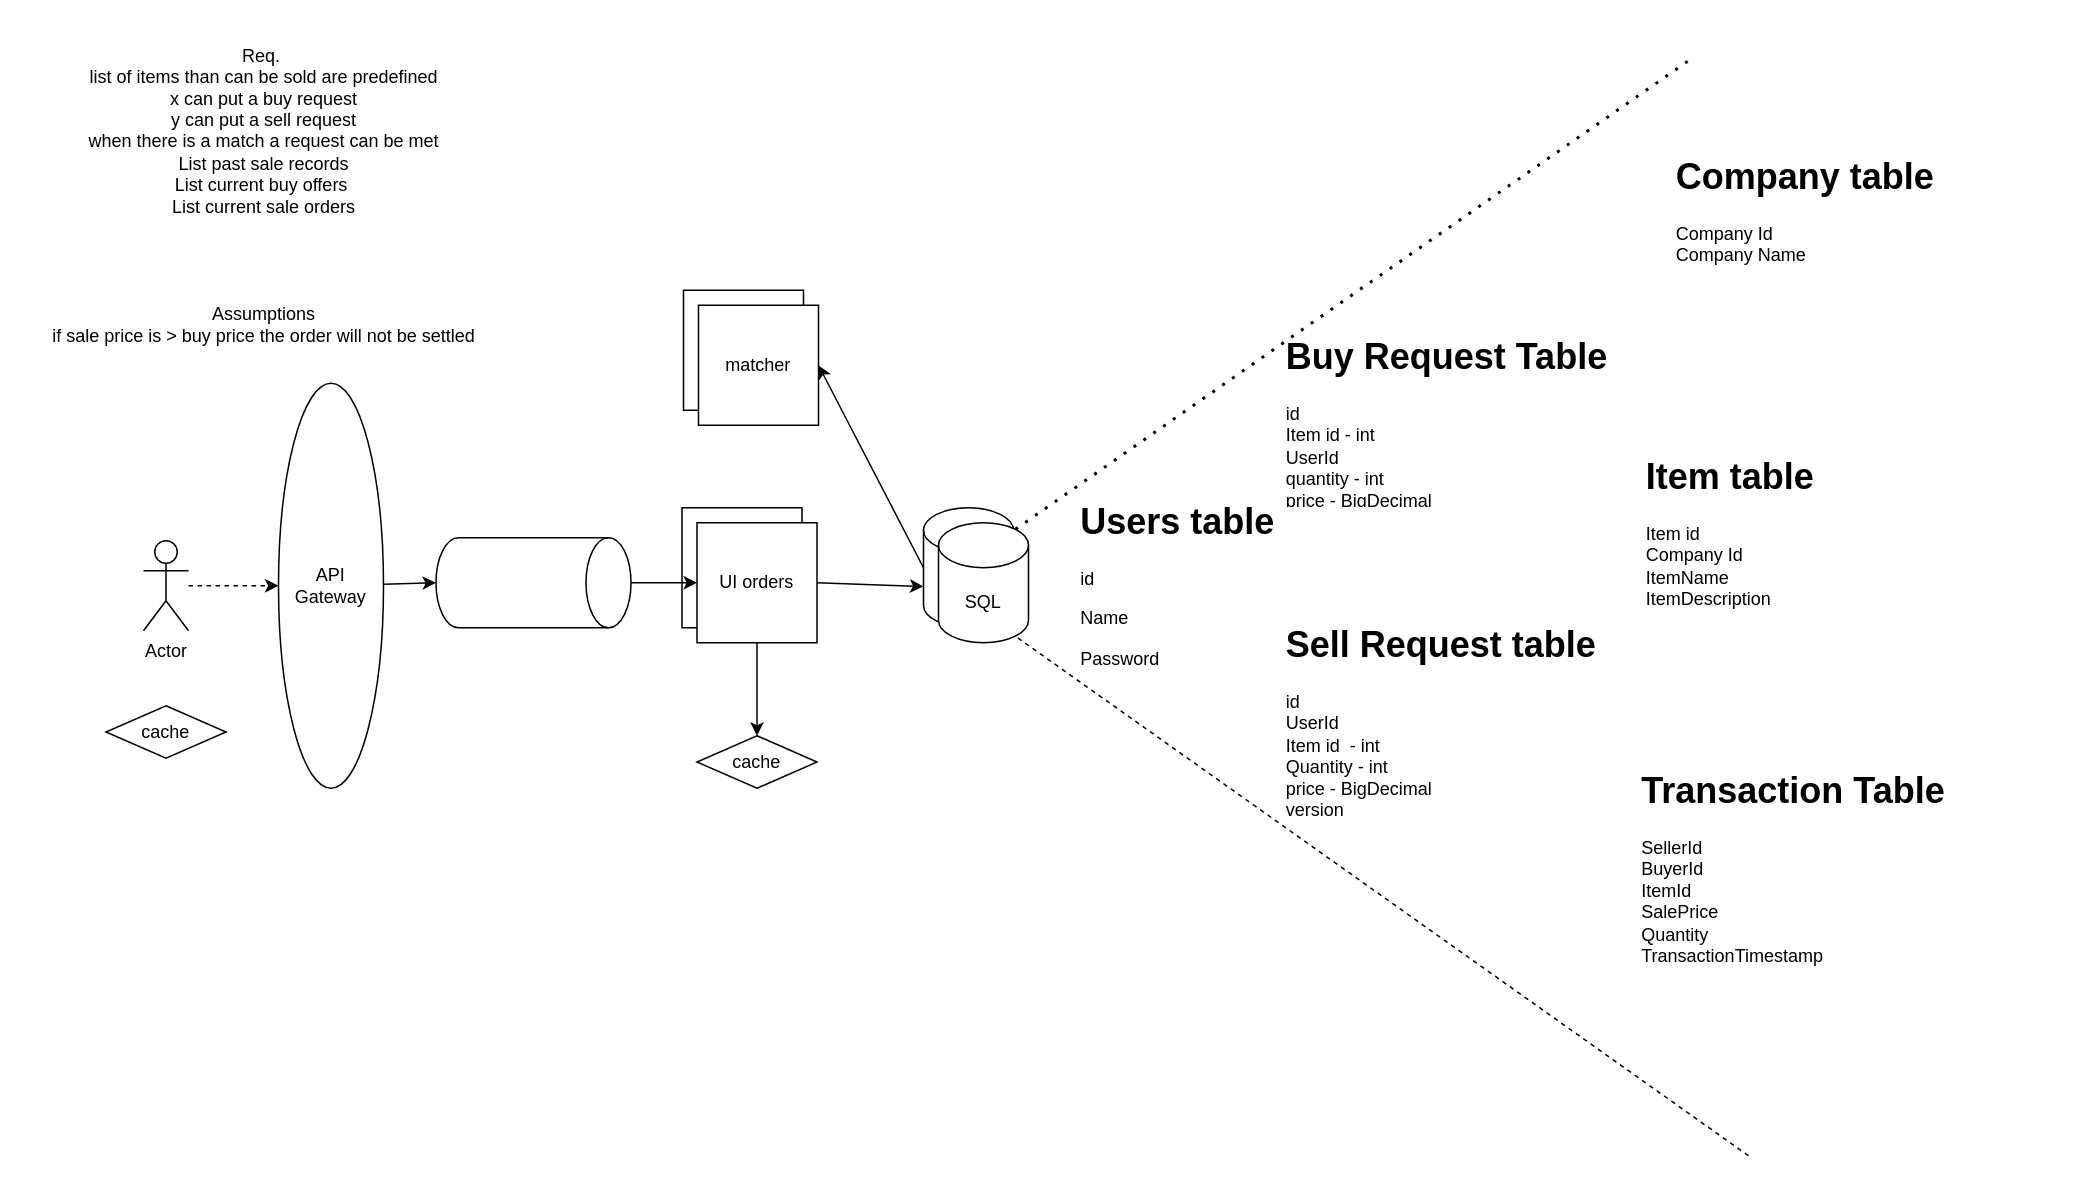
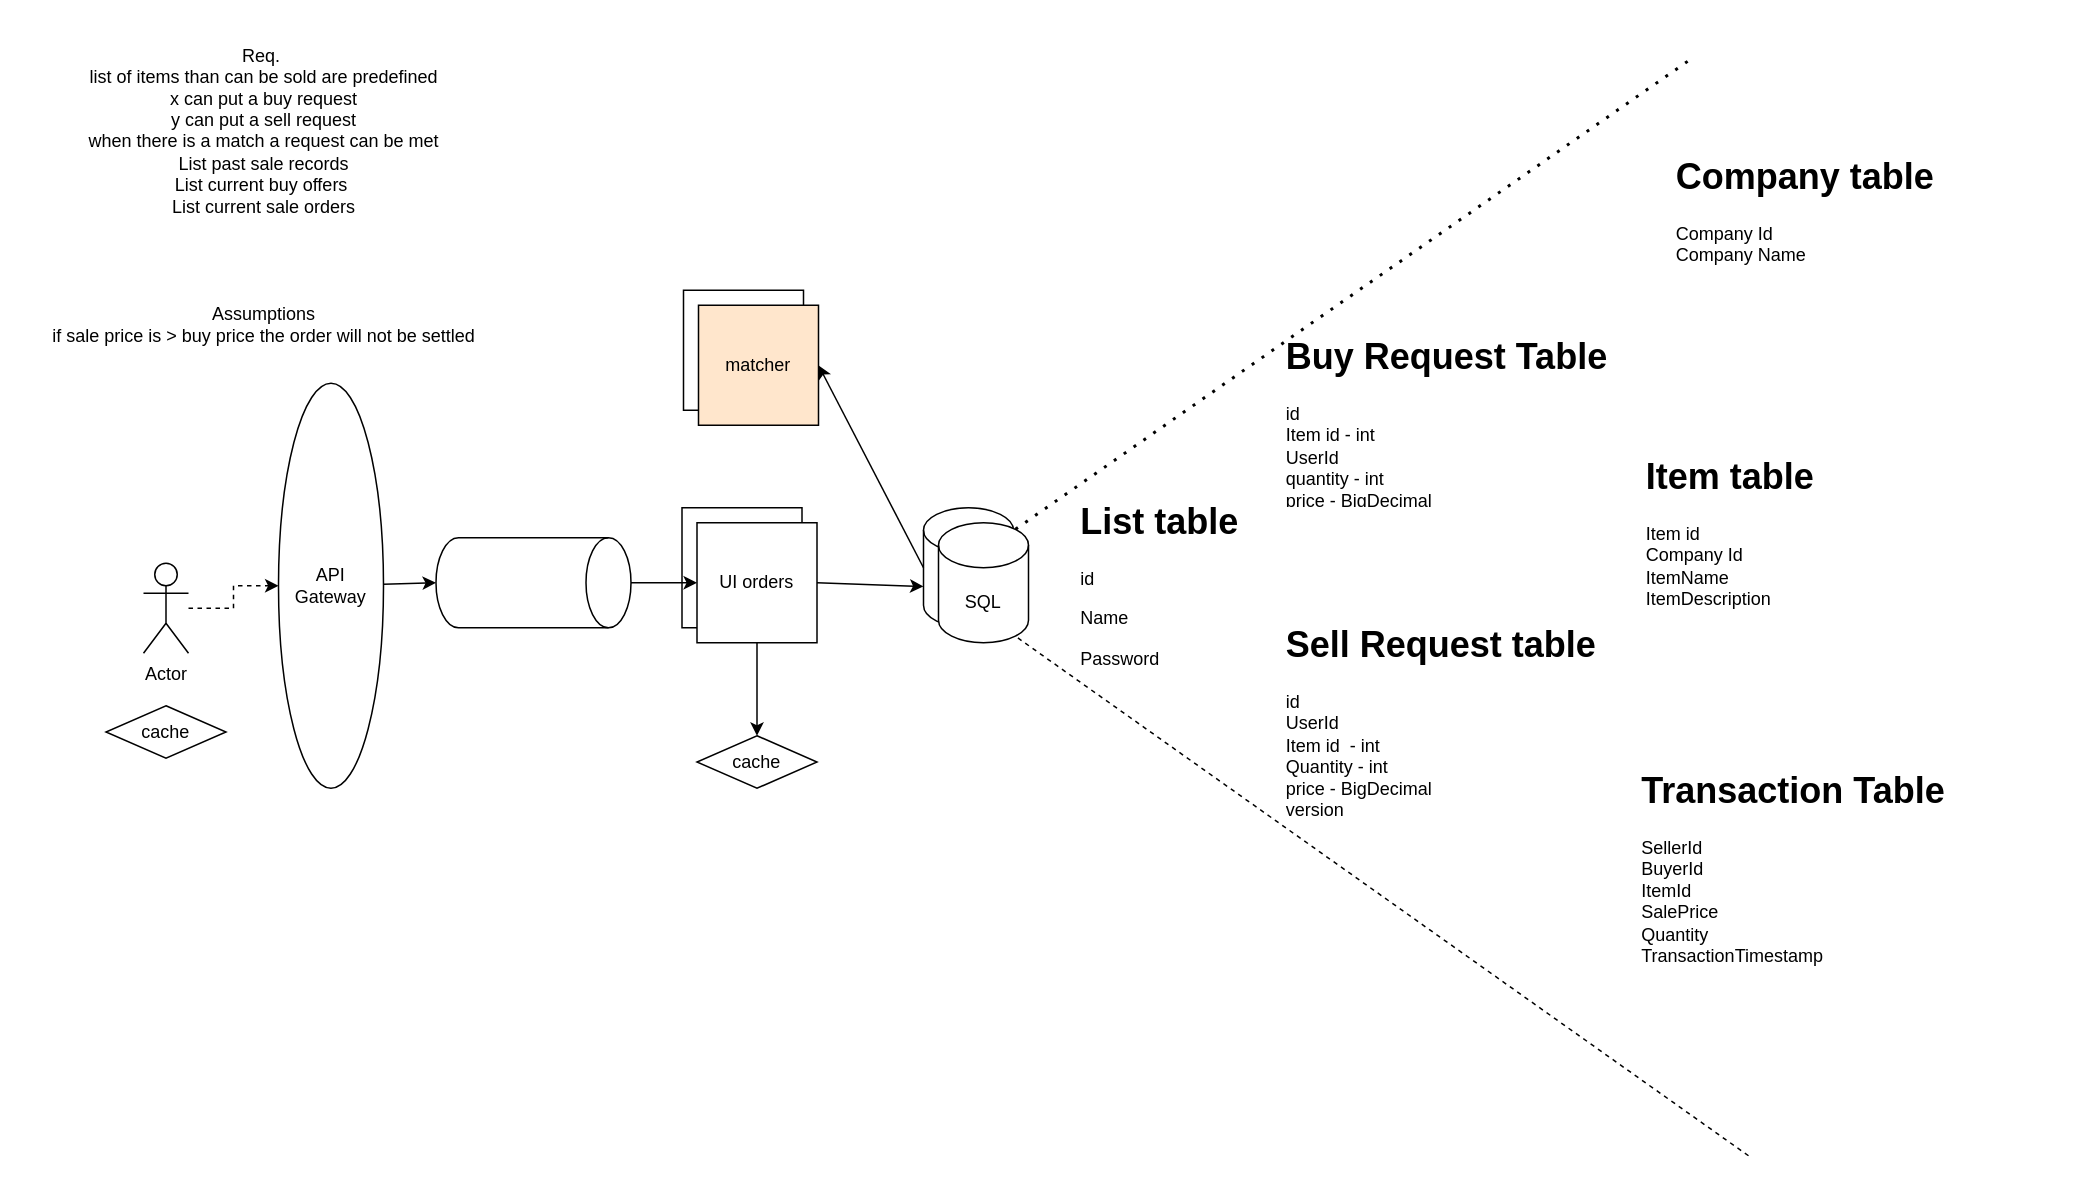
- <mxCell id="18" value="matcher" style="whiteSpace=wrap;html=1;aspect=fixed;" parent="1" vertex="1"><mxGeometry x="465" y="203" width="80" height="80" as="geometry" /></mxCell>
+ <mxCell id="18" value="matcher" style="whiteSpace=wrap;html=1;aspect=fixed;fillColor=#ffe6cc;" parent="1" vertex="1"><mxGeometry x="465" y="203" width="80" height="80" as="geometry" /></mxCell>
- <mxCell id="13" value="&lt;h1&gt;Users table&lt;br&gt;&lt;/h1&gt;&lt;p&gt;id&lt;/p&gt;&lt;p&gt;Name&lt;/p&gt;&lt;p&gt;Password&lt;/p&gt;" style="text;html=1;strokeColor=none;fillColor=none;spacing=5;spacingTop=-20;whiteSpace=wrap;overflow=hidden;rounded=0;" parent="1" vertex="1"><mxGeometry x="715" y="328" width="190" height="120" as="geometry" /></mxCell>
+ <mxCell id="13" value="&lt;h1&gt;List table&lt;br&gt;&lt;/h1&gt;&lt;p&gt;id&lt;/p&gt;&lt;p&gt;Name&lt;/p&gt;&lt;p&gt;Password&lt;/p&gt;" style="text;html=1;strokeColor=none;fillColor=none;spacing=5;spacingTop=-20;whiteSpace=wrap;overflow=hidden;rounded=0;" parent="1" vertex="1"><mxGeometry x="715" y="328" width="190" height="120" as="geometry" /></mxCell>
- <mxCell id="4" value="Actor" style="shape=umlActor;verticalLabelPosition=bottom;verticalAlign=top;html=1;outlineConnect=0;" parent="1" vertex="1"><mxGeometry x="95" y="360" width="30" height="60" as="geometry" /></mxCell>
+ <mxCell id="4" value="Actor" style="shape=umlActor;verticalLabelPosition=bottom;verticalAlign=top;html=1;outlineConnect=0;" parent="1" vertex="1"><mxGeometry x="95" y="375" width="30" height="60" as="geometry" /></mxCell>
